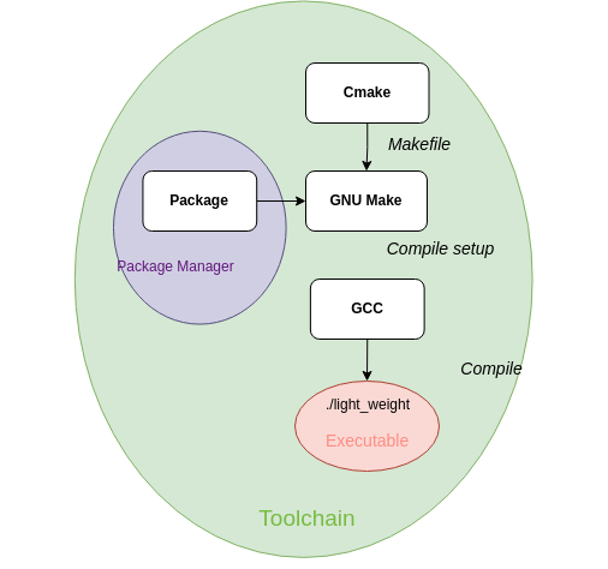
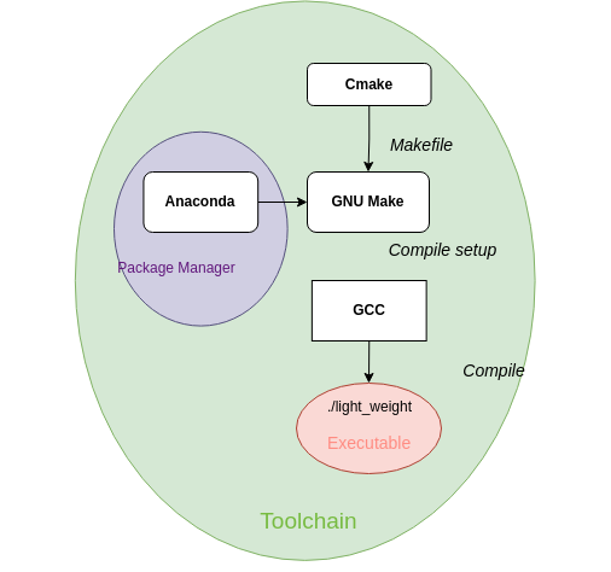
- <mxCell id="4" value="&lt;b&gt;Cmake&lt;/b&gt;" style="rounded=1;whiteSpace=wrap;html=1;" vertex="1" parent="1"><mxGeometry x="254" y="31" width="102.5" height="50" as="geometry" /></mxCell>
+ <mxCell id="4" value="&lt;b&gt;Cmake&lt;/b&gt;" style="rounded=1;whiteSpace=wrap;html=1;" vertex="1" parent="1"><mxGeometry x="254" y="31" width="102.5" height="35" as="geometry" /></mxCell>
- <mxCell id="10" value="&lt;b&gt;Package&lt;/b&gt;" style="rounded=1;whiteSpace=wrap;html=1;movable=1;resizable=1;rotatable=1;deletable=1;editable=1;connectable=1;" vertex="1" parent="1"><mxGeometry x="118.44" y="121" width="94.75" height="50" as="geometry" /></mxCell>
+ <mxCell id="10" value="&lt;b&gt;Anaconda&lt;/b&gt;" style="rounded=1;whiteSpace=wrap;html=1;movable=1;resizable=1;rotatable=1;deletable=1;editable=1;connectable=1;" vertex="1" parent="1"><mxGeometry x="118.44" y="121" width="94.75" height="50" as="geometry" /></mxCell>
- <mxCell id="7" value="&lt;b&gt;GCC&lt;/b&gt;" style="rounded=1;whiteSpace=wrap;html=1;" vertex="1" parent="1"><mxGeometry x="257.88" y="211" width="94.75" height="50" as="geometry" /></mxCell>
+ <mxCell id="7" value="&lt;b&gt;GCC&lt;/b&gt;" style="whiteSpace=wrap;html=1;rounded=0;" vertex="1" parent="1"><mxGeometry x="257.88" y="211" width="94.75" height="50" as="geometry" /></mxCell>
